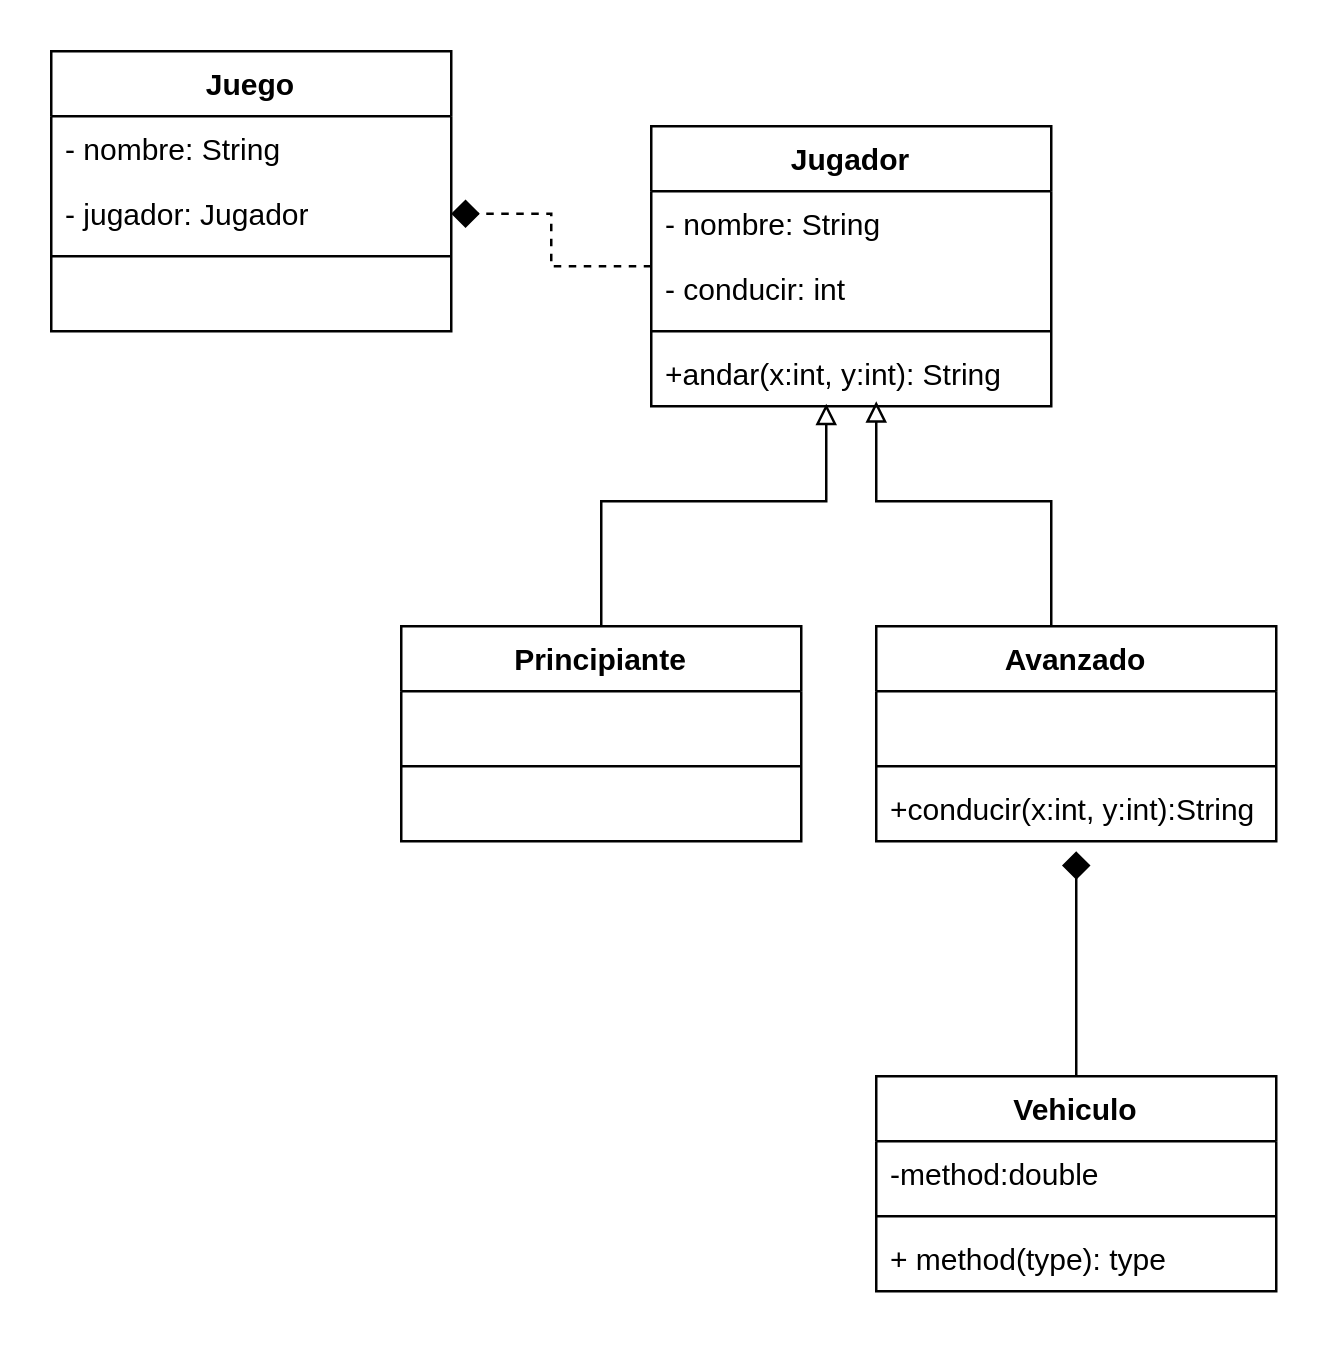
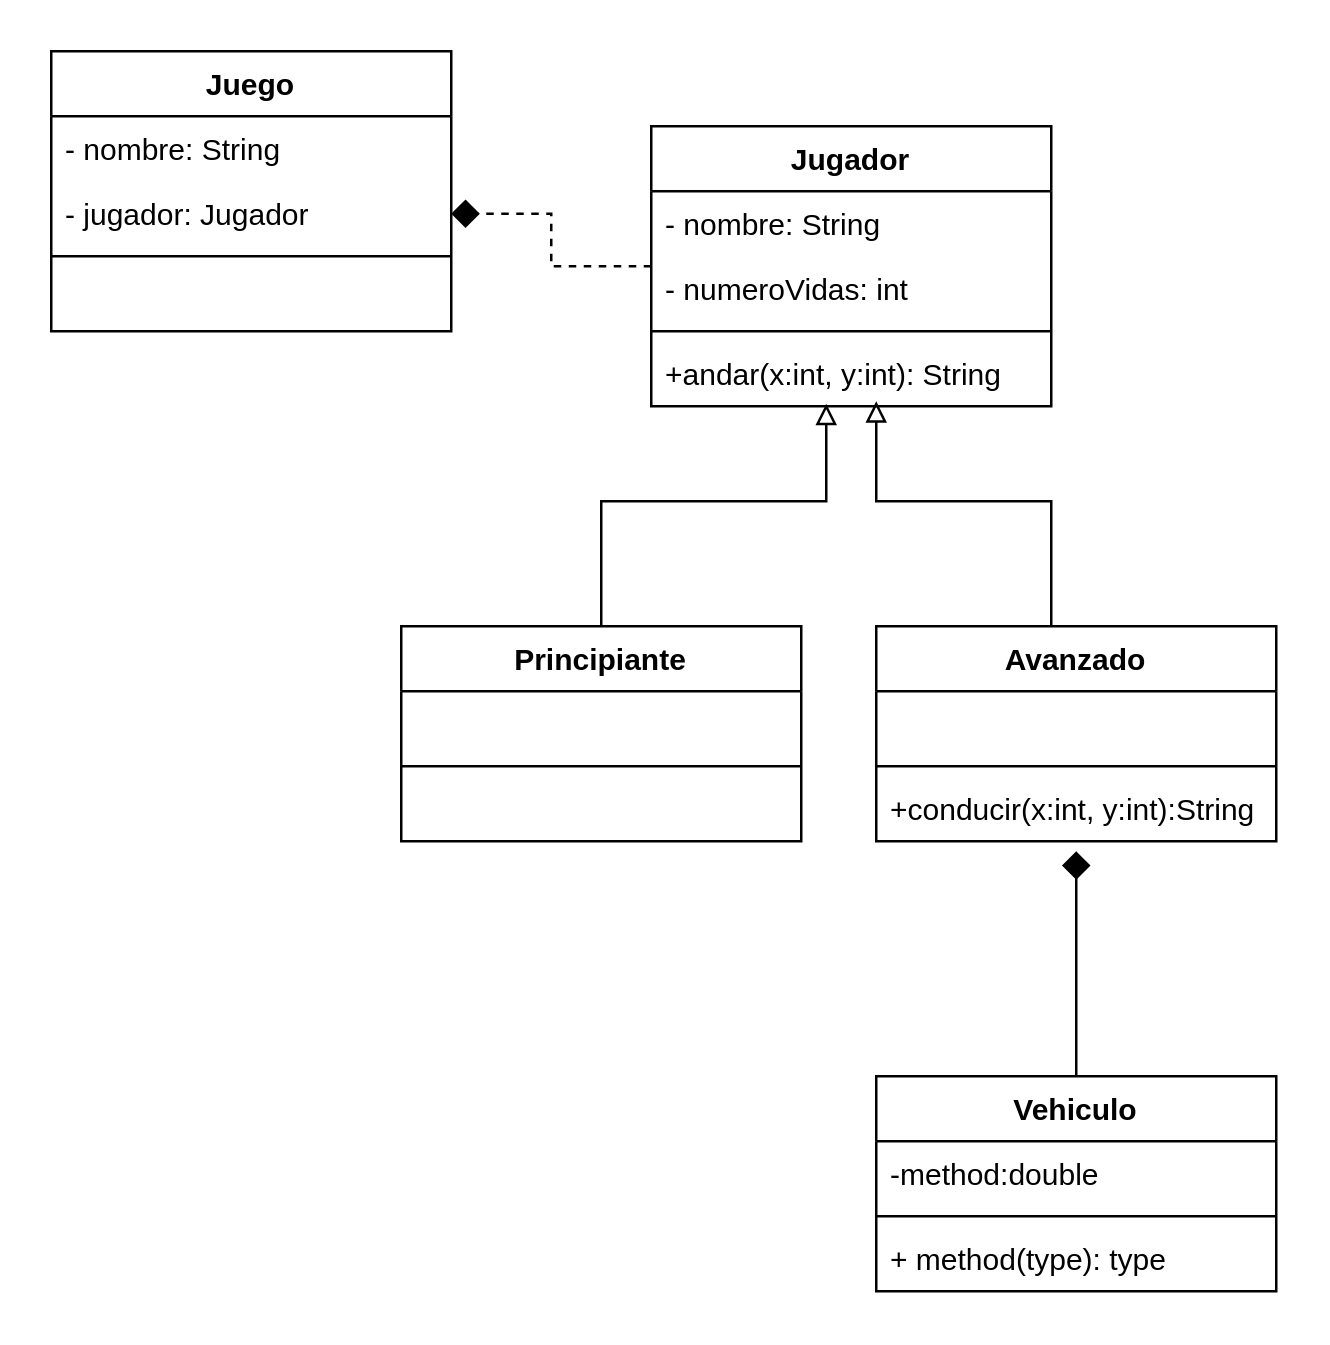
- <mxCell id="5" value="- conducir: int" style="text;strokeColor=none;fillColor=none;align=left;verticalAlign=top;spacingLeft=4;spacingRight=4;overflow=hidden;rotatable=0;points=[[0,0.5],[1,0.5]];portConstraint=eastwest;" vertex="1" parent="3"><mxGeometry y="52" width="160" height="26" as="geometry" /></mxCell>
+ <mxCell id="5" value="- numeroVidas: int" style="text;strokeColor=none;fillColor=none;align=left;verticalAlign=top;spacingLeft=4;spacingRight=4;overflow=hidden;rotatable=0;points=[[0,0.5],[1,0.5]];portConstraint=eastwest;" vertex="1" parent="3"><mxGeometry y="52" width="160" height="26" as="geometry" /></mxCell>
